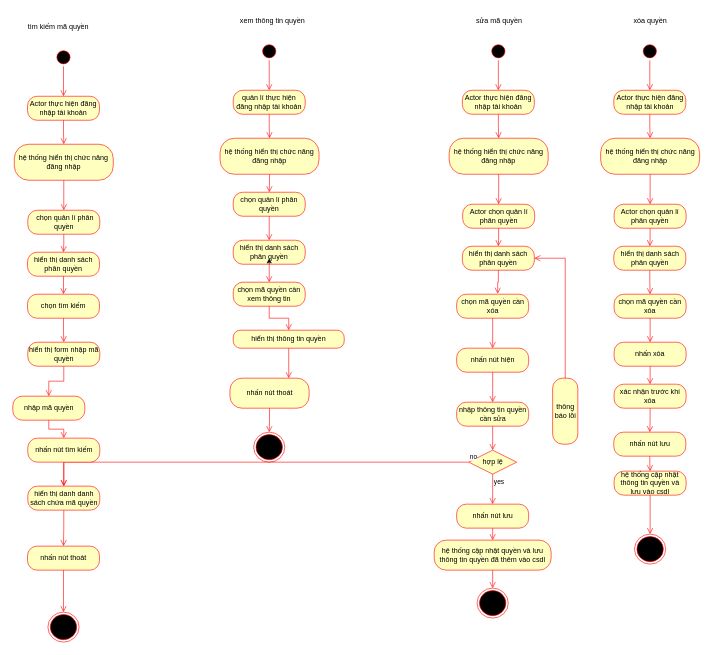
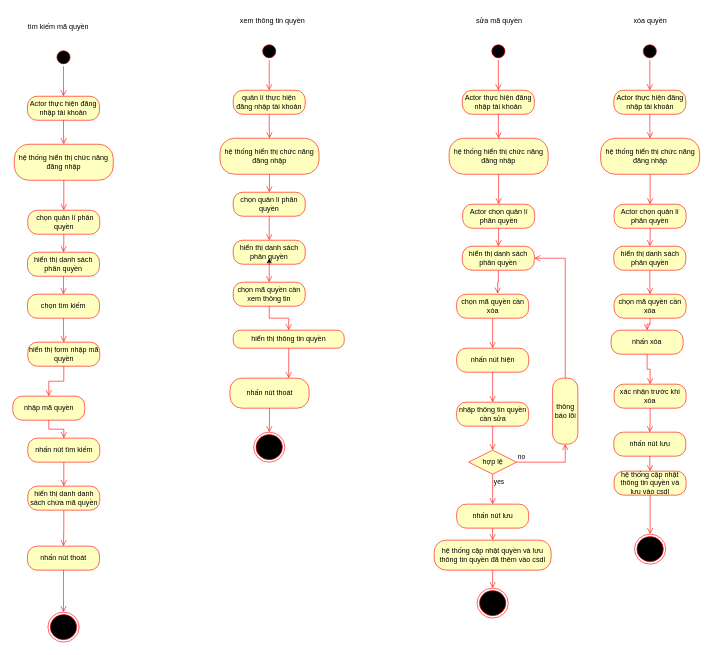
- <mxCell id="32" value="nhấn xóa" style="rounded=1;whiteSpace=wrap;html=1;arcSize=40;fontColor=#000000;fillColor=#ffffc0;strokeColor=#ff0000;" parent="1" vertex="1"><mxGeometry x="1023" y="570" width="120" height="40" as="geometry" /></mxCell>
+ <mxCell id="32" value="nhấn xóa" style="rounded=1;whiteSpace=wrap;html=1;arcSize=40;fontColor=#000000;fillColor=#ffffc0;strokeColor=#ff0000;" parent="1" vertex="1"><mxGeometry x="1018" y="550" width="120" height="40" as="geometry" /></mxCell>
- <mxCell id="24" value="no" style="edgeStyle=orthogonalEdgeStyle;html=1;align=left;verticalAlign=bottom;endArrow=open;endSize=8;strokeColor=#ff0000;rounded=0;" parent="1" source="23" target="45" edge="1"><mxGeometry x="-1" relative="1" as="geometry"><mxPoint x="970.5" y="800" as="targetPoint" /></mxGeometry></mxCell>
+ <mxCell id="24" value="no" style="edgeStyle=orthogonalEdgeStyle;html=1;align=left;verticalAlign=bottom;endArrow=open;endSize=8;strokeColor=#ff0000;rounded=0;entryX=0.5;entryY=1;entryDx=0;entryDy=0;" parent="1" source="23" target="26" edge="1"><mxGeometry x="-1" relative="1" as="geometry"><mxPoint x="970.5" y="800" as="targetPoint" /></mxGeometry></mxCell>
